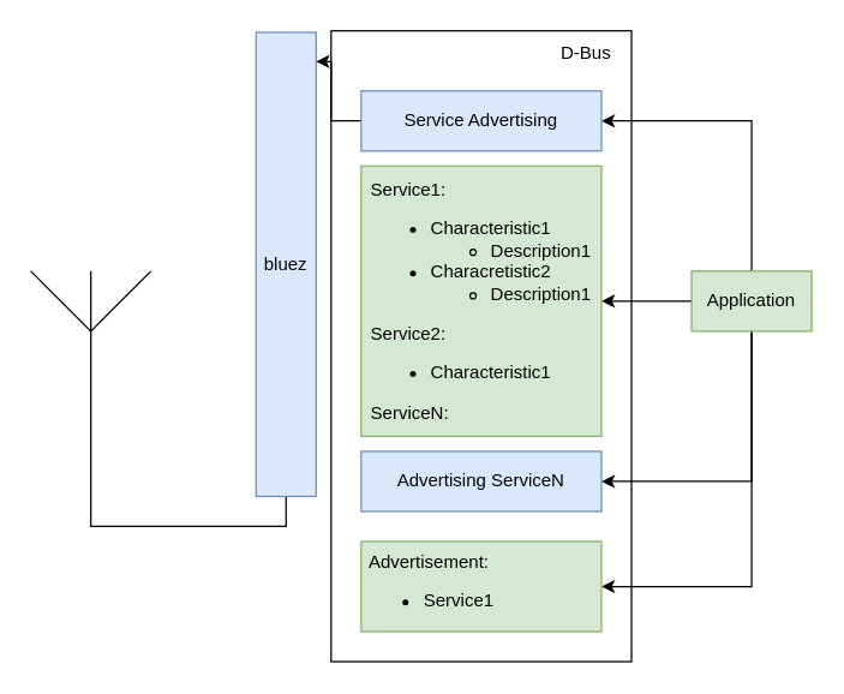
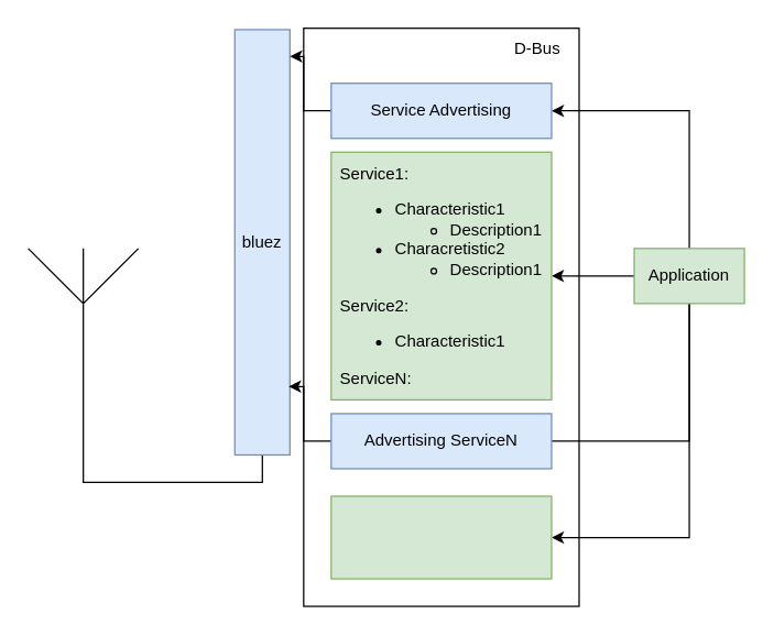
+ <mxCell id="13" style="edgeStyle=orthogonalEdgeStyle;rounded=0;orthogonalLoop=1;jettySize=auto;html=1;entryX=0.979;entryY=0.839;entryDx=0;entryDy=0;entryPerimeter=0;" edge="1" parent="1" source="14" target="3"><mxGeometry relative="1" as="geometry" /></mxCell>
- <mxCell id="7" style="edgeStyle=orthogonalEdgeStyle;rounded=0;orthogonalLoop=1;jettySize=auto;html=1;entryX=1;entryY=0.5;entryDx=0;entryDy=0;exitX=0.5;exitY=1;exitDx=0;exitDy=0;" edge="1" parent="1" source="10" target="14"><mxGeometry relative="1" as="geometry" /></mxCell>
+ <mxCell id="7" style="edgeStyle=orthogonalEdgeStyle;rounded=0;orthogonalLoop=1;jettySize=auto;html=1;entryX=1;entryY=0.5;entryDx=0;entryDy=0;exitX=0.5;exitY=1;exitDx=0;exitDy=0;endArrow=none;" edge="1" parent="1" source="10" target="14"><mxGeometry relative="1" as="geometry" /></mxCell>
- <mxCell id="18" value="&lt;div style=&quot;border-color: var(--border-color); caret-color: rgb(0, 0, 0); color: rgb(0, 0, 0); font-family: Helvetica; font-size: 12px; font-style: normal; font-variant-caps: normal; font-weight: 400; letter-spacing: normal; text-indent: 0px; text-transform: none; word-spacing: 0px; -webkit-text-stroke-width: 0px; text-decoration: none; text-align: left;&quot;&gt;&amp;nbsp;Advertisement:&lt;/div&gt;&lt;div style=&quot;border-color: var(--border-color); caret-color: rgb(0, 0, 0); color: rgb(0, 0, 0); font-family: Helvetica; font-size: 12px; font-style: normal; font-variant-caps: normal; font-weight: 400; letter-spacing: normal; text-align: center; text-indent: 0px; text-transform: none; word-spacing: 0px; -webkit-text-stroke-width: 0px; text-decoration: none;&quot;&gt;&lt;ul style=&quot;border-color: var(--border-color);&quot;&gt;&lt;li style=&quot;border-color: var(--border-color); text-align: left;&quot;&gt;Service1&lt;/li&gt;&lt;/ul&gt;&lt;/div&gt;" style="text;whiteSpace=wrap;html=1;" vertex="1" parent="1"><mxGeometry x="240" y="360" width="160" height="60" as="geometry" /></mxCell>
